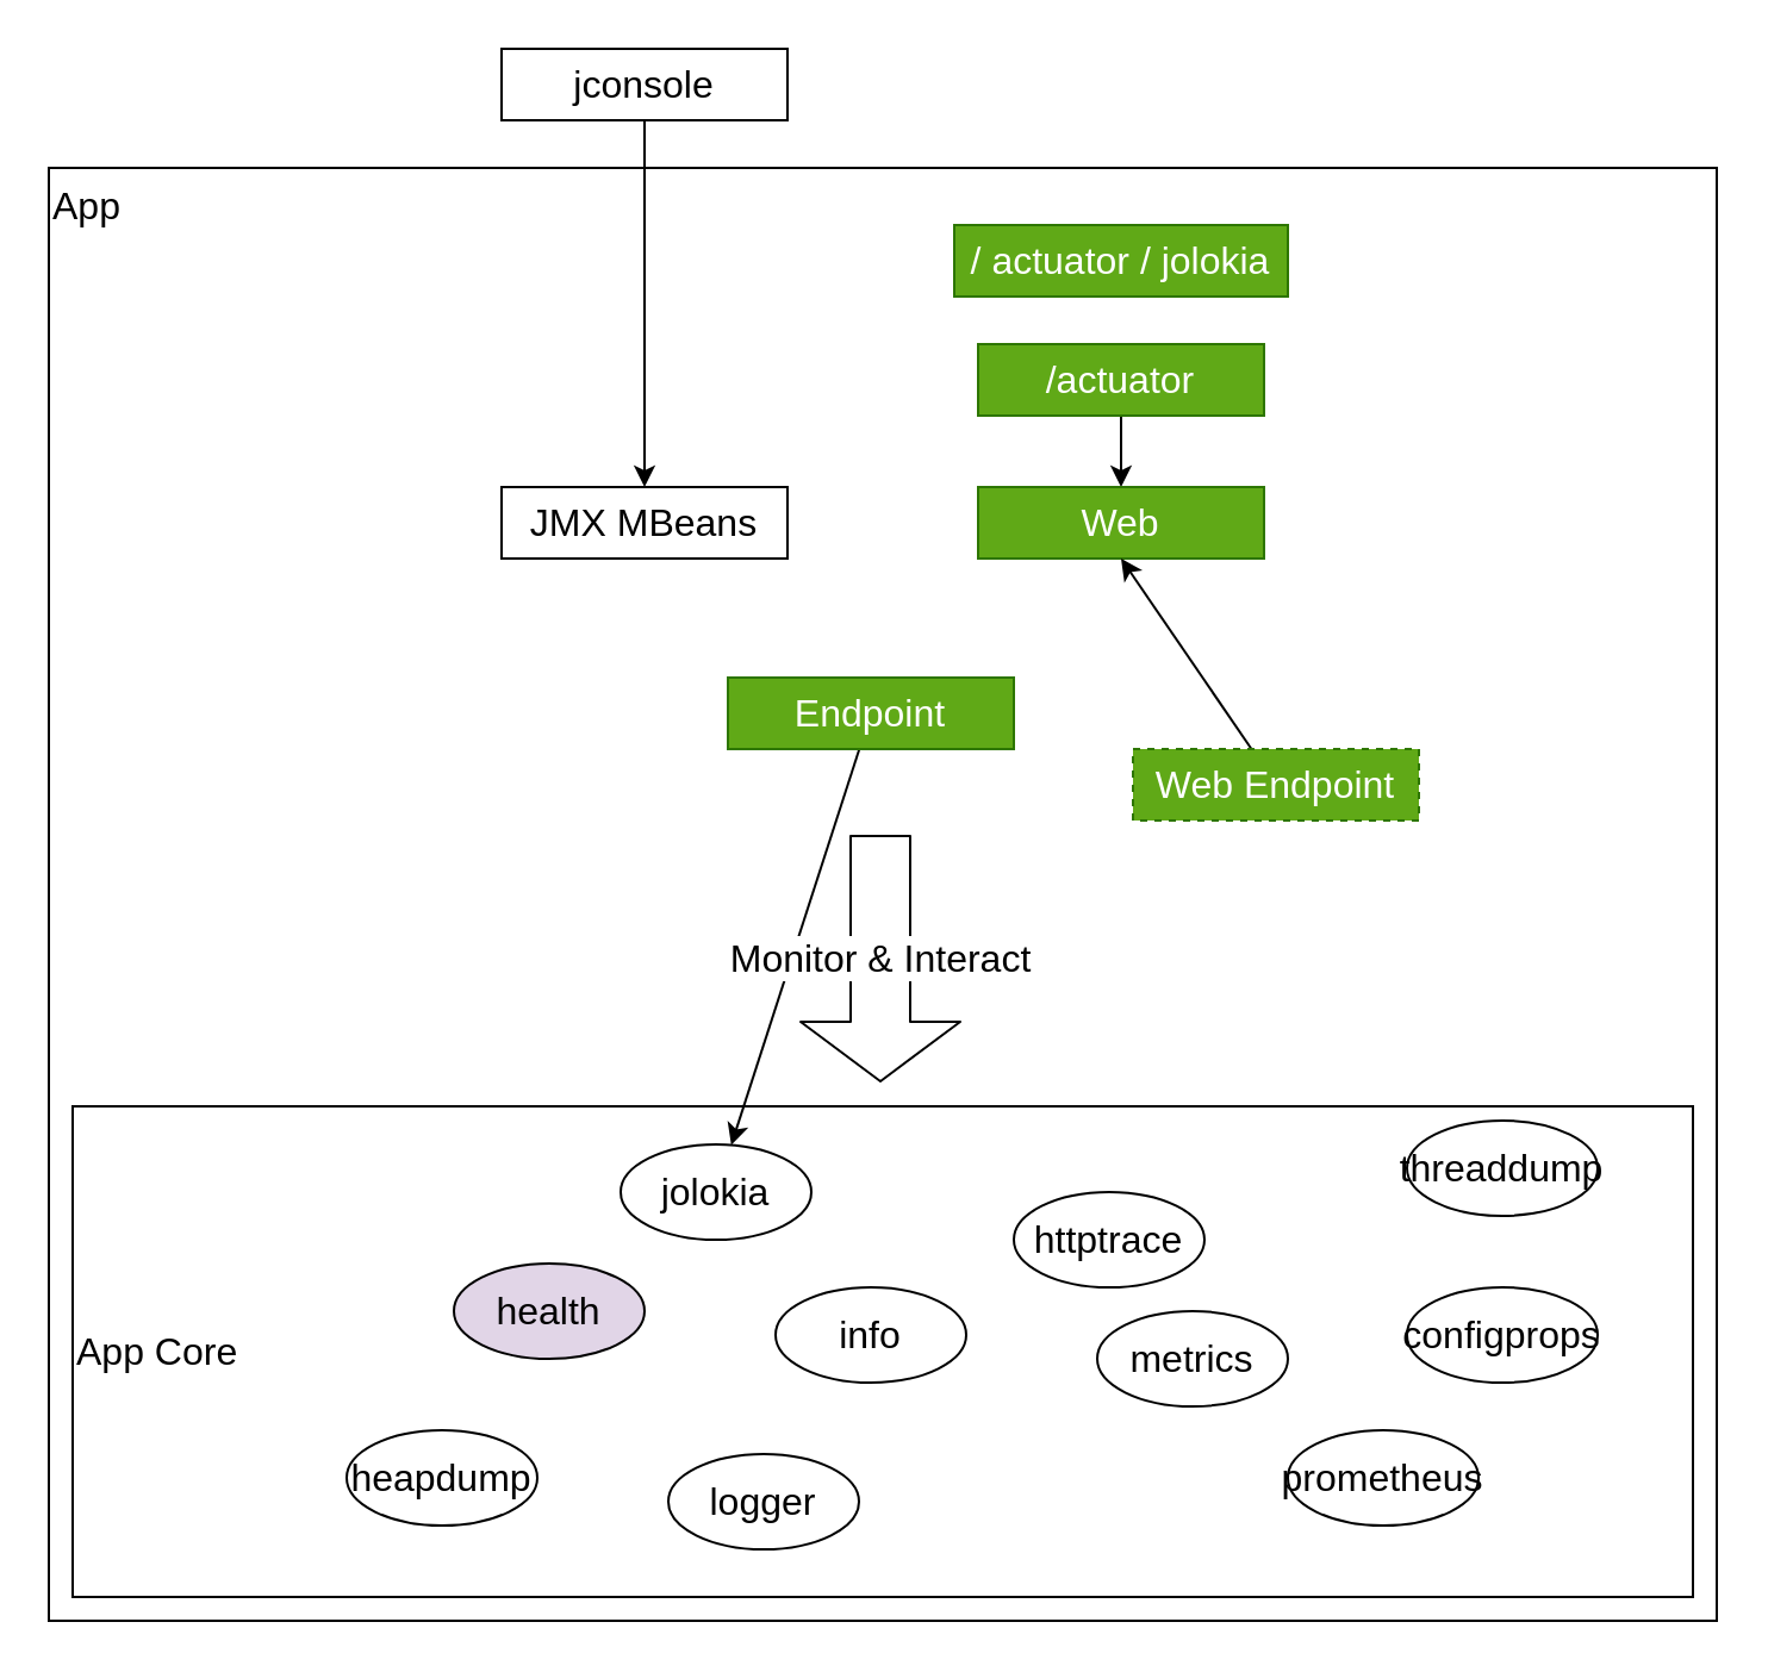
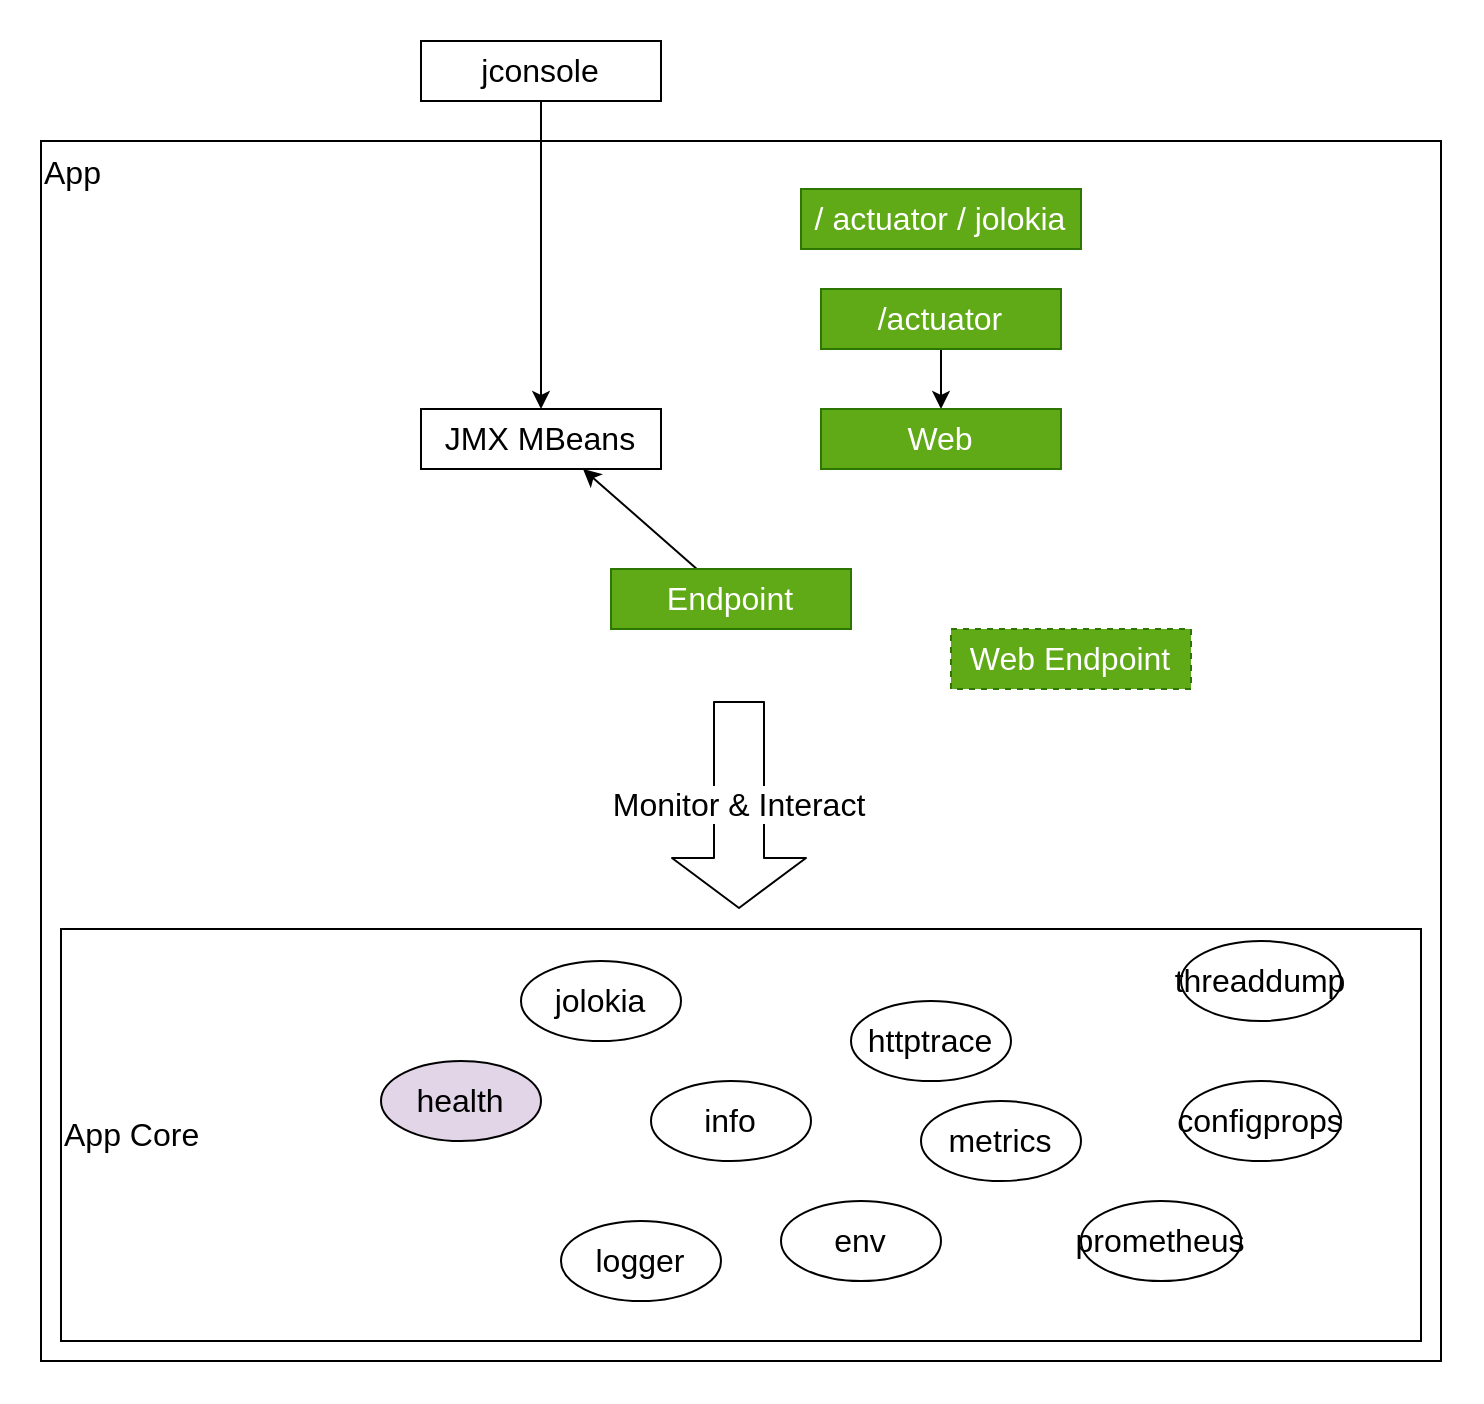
- <mxCell id="10" style="rounded=0;orthogonalLoop=1;jettySize=auto;html=1;entryX=0.5;entryY=1;entryDx=0;entryDy=0;fontSize=16;" parent="1" source="11" target="6" edge="1"><mxGeometry relative="1" as="geometry" /></mxCell>
- <mxCell id="8" style="edgeStyle=none;rounded=0;orthogonalLoop=1;jettySize=auto;html=1;fontSize=16;" parent="1" source="9" target="24" edge="1"><mxGeometry relative="1" as="geometry" /></mxCell>
+ <mxCell id="8" style="edgeStyle=none;rounded=0;orthogonalLoop=1;jettySize=auto;html=1;entryX=0.675;entryY=1;entryDx=0;entryDy=0;entryPerimeter=0;fontSize=16;" parent="1" source="9" target="7" edge="1"><mxGeometry relative="1" as="geometry" /></mxCell>
- <mxCell id="26" value="heapdump" style="ellipse;whiteSpace=wrap;html=1;fontSize=16;align=center;" parent="1" vertex="1"><mxGeometry x="145" y="600" width="80" height="40" as="geometry" /></mxCell>
+ <mxCell id="19" value="env" style="ellipse;whiteSpace=wrap;html=1;fontSize=16;align=center;" parent="1" vertex="1"><mxGeometry x="390" y="600" width="80" height="40" as="geometry" /></mxCell>
